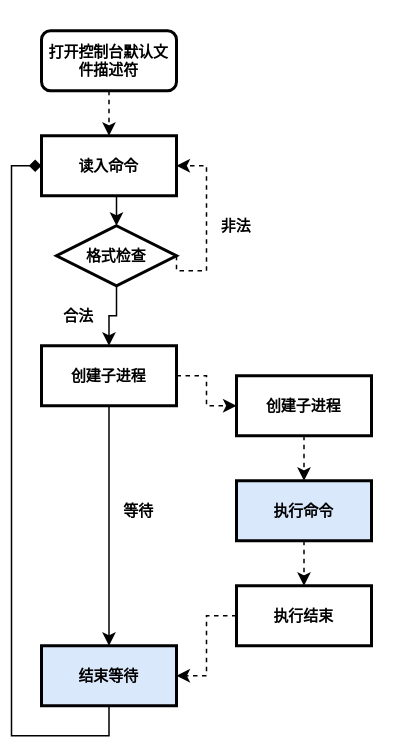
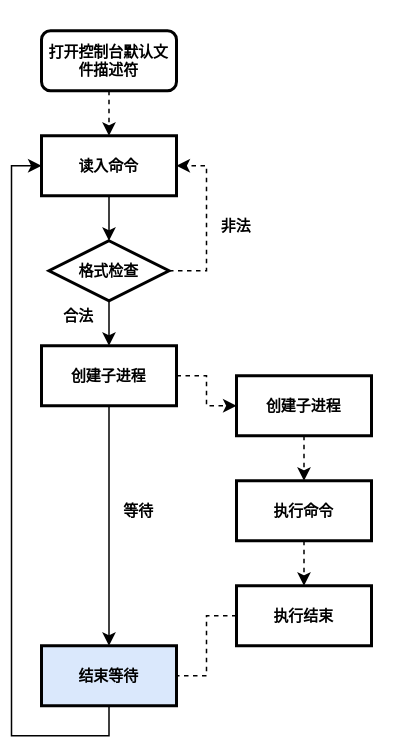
- <mxCell id="18" style="edgeStyle=orthogonalEdgeStyle;rounded=0;orthogonalLoop=1;jettySize=auto;html=1;exitX=0.5;exitY=1;exitDx=0;exitDy=0;entryX=0;entryY=0.5;entryDx=0;entryDy=0;fontFamily=Helvetica;endArrow=diamond;" edge="1" parent="1" source="19" target="5"><mxGeometry relative="1" as="geometry" /></mxCell>
+ <mxCell id="18" style="edgeStyle=orthogonalEdgeStyle;rounded=0;orthogonalLoop=1;jettySize=auto;html=1;exitX=0.5;exitY=1;exitDx=0;exitDy=0;entryX=0;entryY=0.5;entryDx=0;entryDy=0;fontFamily=Helvetica;" edge="1" parent="1" source="19" target="5"><mxGeometry relative="1" as="geometry" /></mxCell>
- <mxCell id="8" value="&lt;h5&gt;格式检查&lt;/h5&gt;" style="rhombus;whiteSpace=wrap;html=1;fontFamily=Helvetica;strokeWidth=2;" vertex="1" parent="1"><mxGeometry x="30" y="150" width="80" height="40" as="geometry" /></mxCell>
+ <mxCell id="8" value="&lt;h5&gt;格式检查&lt;/h5&gt;" style="rhombus;whiteSpace=wrap;html=1;fontFamily=Helvetica;strokeWidth=2;" vertex="1" parent="1"><mxGeometry x="25" y="160" width="80" height="40" as="geometry" /></mxCell>
- <mxCell id="16" value="&lt;h5&gt;执行命令&lt;/h5&gt;" style="rounded=0;whiteSpace=wrap;html=1;fontFamily=Helvetica;strokeWidth=2;fontStyle=0;spacingLeft=4;spacingRight=4;spacing=2;fillColor=#dae8fc;" vertex="1" parent="1"><mxGeometry x="150" y="320" width="90" height="40" as="geometry" /></mxCell>
+ <mxCell id="16" value="&lt;h5&gt;执行命令&lt;/h5&gt;" style="rounded=0;whiteSpace=wrap;html=1;fontFamily=Helvetica;strokeWidth=2;fontStyle=0;spacingLeft=4;spacingRight=4;spacing=2;" vertex="1" parent="1"><mxGeometry x="150" y="320" width="90" height="40" as="geometry" /></mxCell>
- <mxCell id="20" style="edgeStyle=orthogonalEdgeStyle;rounded=0;orthogonalLoop=1;jettySize=auto;html=1;exitX=0;exitY=0.5;exitDx=0;exitDy=0;entryX=1;entryY=0.5;entryDx=0;entryDy=0;dashed=1;fontFamily=Helvetica;" edge="1" parent="1" source="21" target="19"><mxGeometry relative="1" as="geometry" /></mxCell>
+ <mxCell id="20" style="edgeStyle=orthogonalEdgeStyle;rounded=0;orthogonalLoop=1;jettySize=auto;html=1;exitX=0;exitY=0.5;exitDx=0;exitDy=0;entryX=1;entryY=0.5;entryDx=0;entryDy=0;dashed=1;fontFamily=Helvetica;endArrow=none;" edge="1" parent="1" source="21" target="19"><mxGeometry relative="1" as="geometry" /></mxCell>
